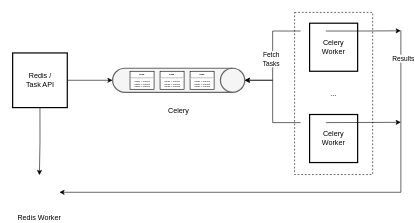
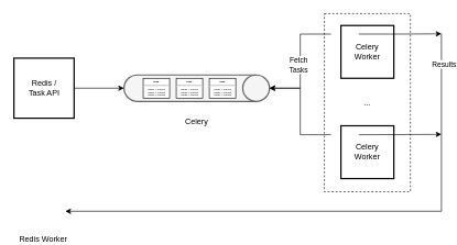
- <mxCell id="2" style="edgeStyle=orthogonalEdgeStyle;rounded=0;orthogonalLoop=1;jettySize=auto;html=1;exitX=0.5;exitY=1;exitDx=0;exitDy=0;strokeWidth=1;entryX=0.5;entryY=0;entryDx=0;entryDy=0;" edge="1" parent="1" source="4" target="25"><mxGeometry relative="1" as="geometry"><mxPoint x="65.095" y="313" as="targetPoint" /></mxGeometry></mxCell>
